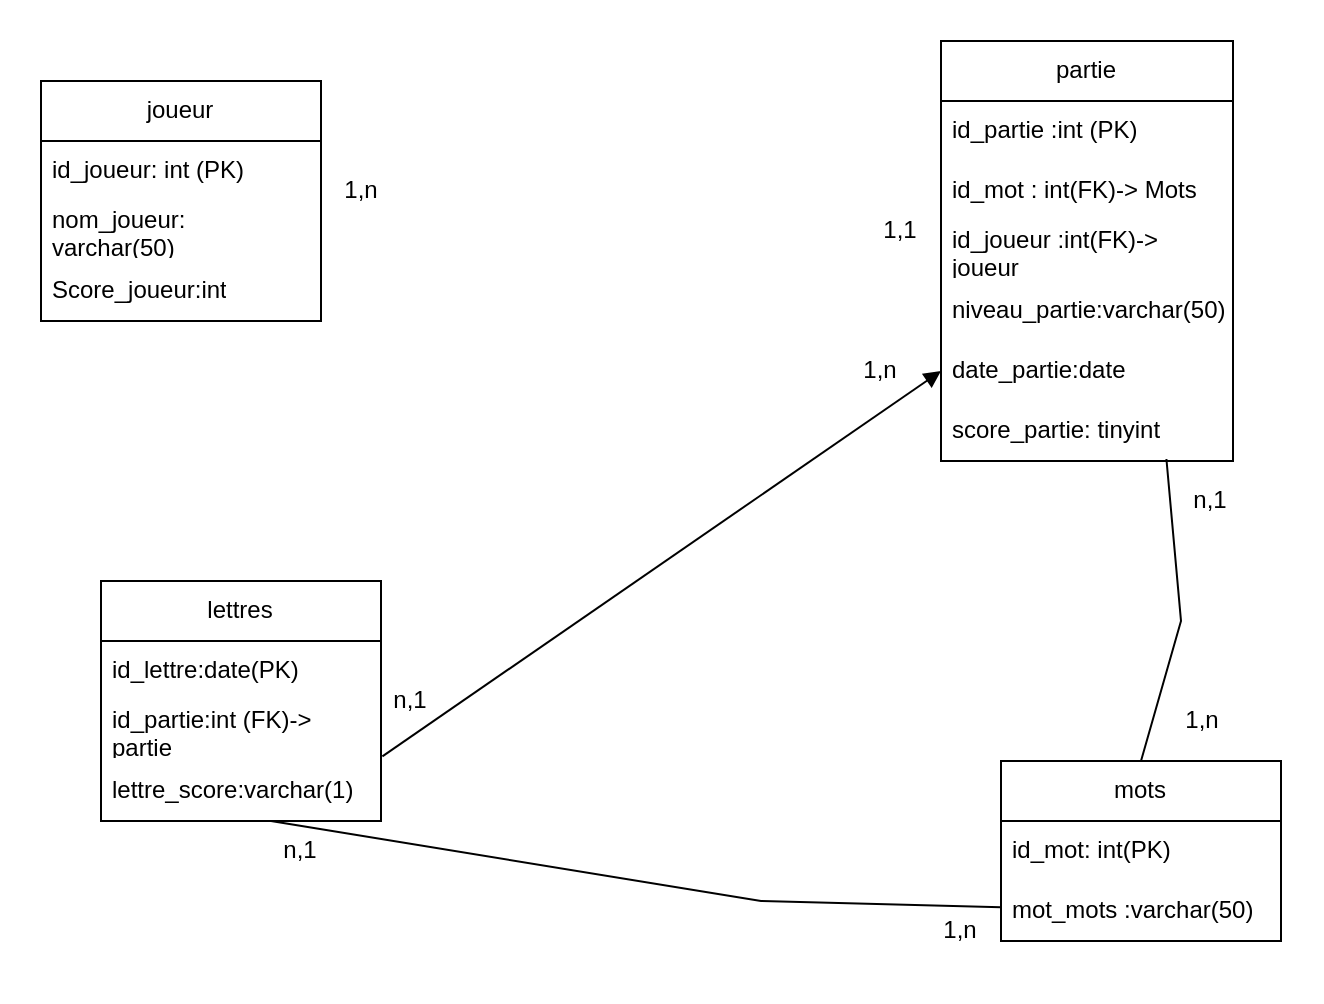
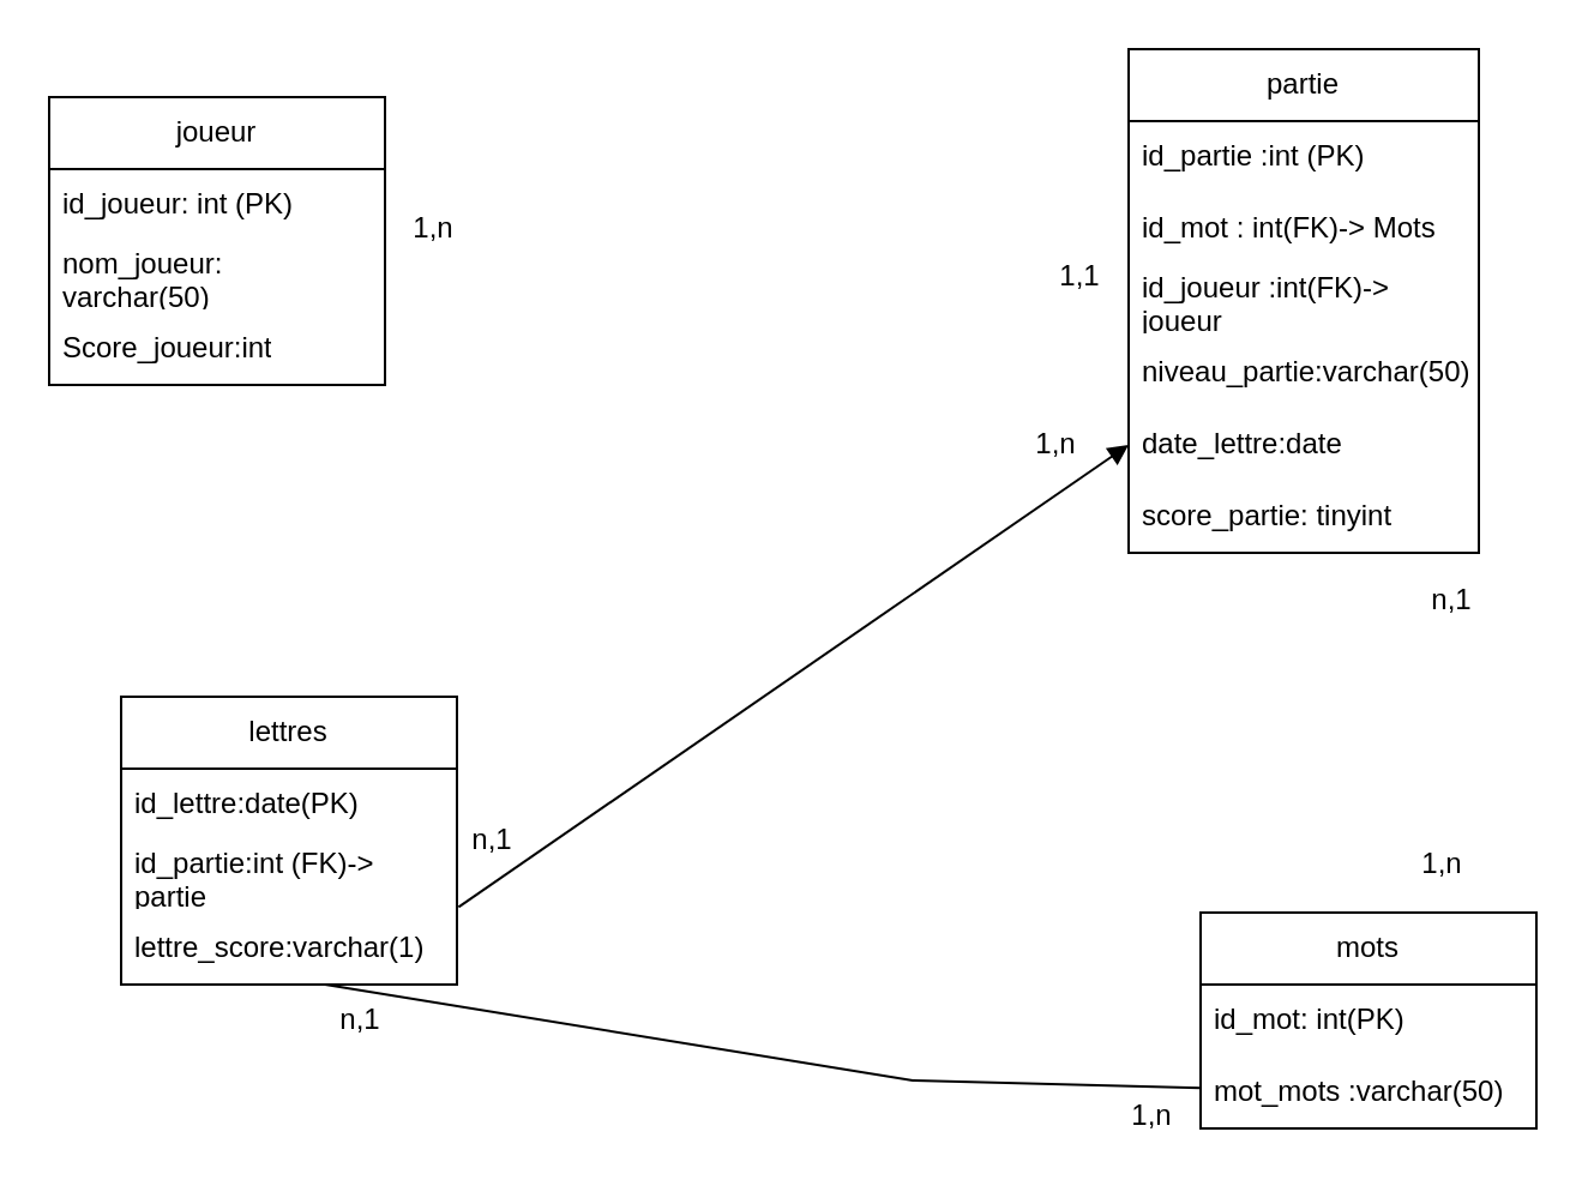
- <mxCell id="10" value="date_partie:date" style="text;strokeColor=none;fillColor=none;align=left;verticalAlign=middle;spacingLeft=4;spacingRight=4;overflow=hidden;points=[[0,0.5],[1,0.5]];portConstraint=eastwest;rotatable=0;whiteSpace=wrap;html=1;" parent="5" vertex="1"><mxGeometry y="150" width="146" height="30" as="geometry" /></mxCell>
+ <mxCell id="10" value="date_lettre:date" style="text;strokeColor=none;fillColor=none;align=left;verticalAlign=middle;spacingLeft=4;spacingRight=4;overflow=hidden;points=[[0,0.5],[1,0.5]];portConstraint=eastwest;rotatable=0;whiteSpace=wrap;html=1;" parent="5" vertex="1"><mxGeometry y="150" width="146" height="30" as="geometry" /></mxCell>
- <mxCell id="24" value="" style="endArrow=none;html=1;rounded=0;entryX=0.772;entryY=0.967;entryDx=0;entryDy=0;entryPerimeter=0;exitX=0.5;exitY=0;exitDx=0;exitDy=0;" edge="1" parent="1" source="2" target="11"><mxGeometry width="50" height="50" relative="1" as="geometry"><mxPoint x="310" y="260" as="sourcePoint" /><mxPoint x="360" y="210" as="targetPoint" /><Array as="points"><mxPoint x="590" y="310" /></Array></mxGeometry></mxCell>
